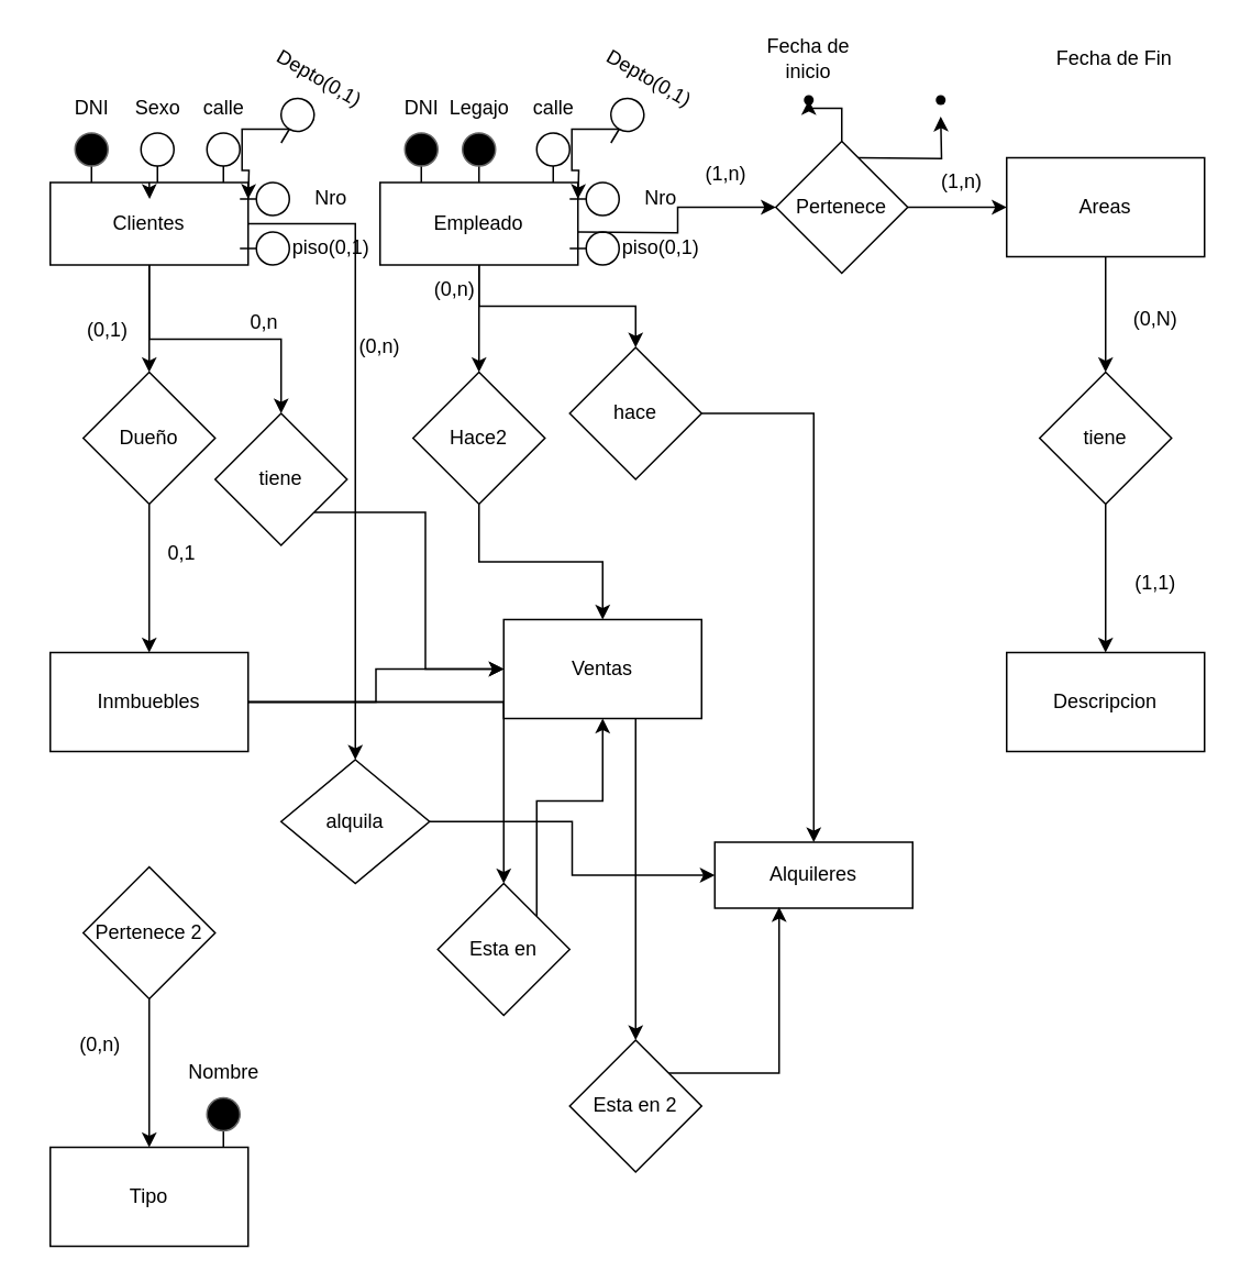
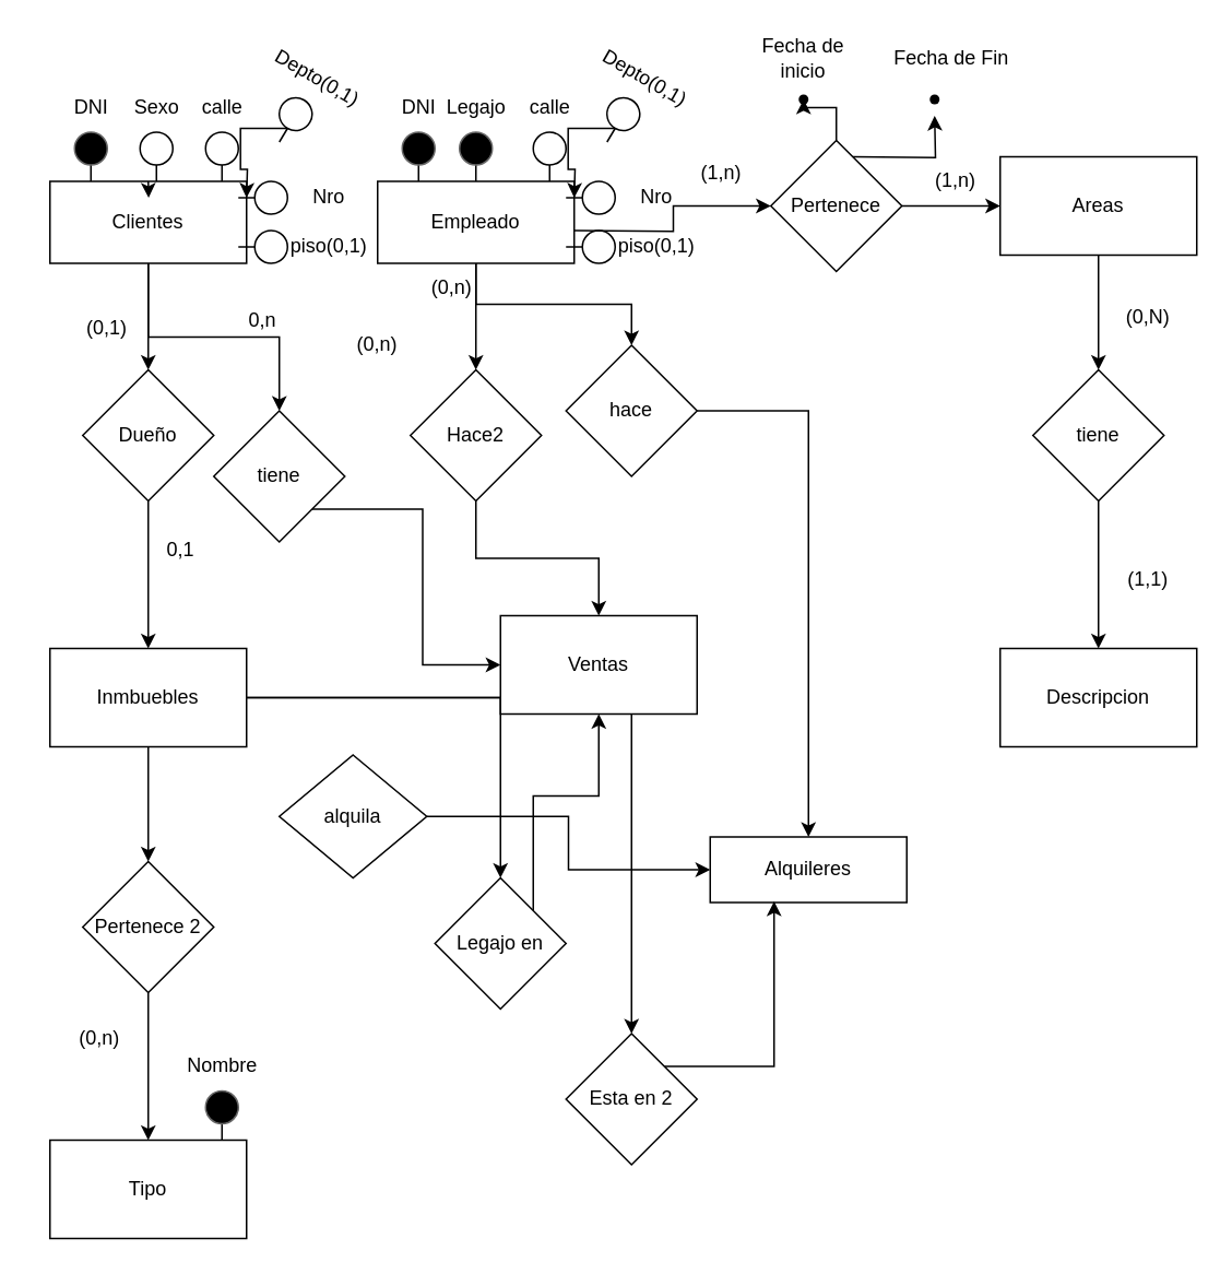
- <mxCell id="95" value="Fecha de Fin" style="text;html=1;align=center;verticalAlign=middle;resizable=0;points=[];autosize=1;strokeColor=none;fillColor=none;" parent="1" vertex="1"><mxGeometry x="630" y="20" width="90" height="30" as="geometry" /></mxCell>
+ <mxCell id="95" value="Fecha de Fin" style="text;html=1;align=center;verticalAlign=middle;resizable=0;points=[];autosize=1;strokeColor=none;fillColor=none;" parent="1" vertex="1"><mxGeometry x="535" width="90" height="30" as="geometry" y="20" /></mxCell>
- <mxCell id="4" value="" style="edgeStyle=orthogonalEdgeStyle;rounded=0;orthogonalLoop=1;jettySize=auto;html=1;" parent="1" source="5" target="79" edge="1"><mxGeometry relative="1" as="geometry" /></mxCell>
- <mxCell id="65" value="" style="edgeStyle=orthogonalEdgeStyle;rounded=0;orthogonalLoop=1;jettySize=auto;html=1;" parent="1" source="66" target="74" edge="1"><mxGeometry relative="1" as="geometry" /></mxCell>
+ <mxCell id="65" value="" style="edgeStyle=orthogonalEdgeStyle;rounded=0;orthogonalLoop=1;jettySize=auto;html=1;" parent="1" source="66" target="101" edge="1"><mxGeometry relative="1" as="geometry" /></mxCell>
- <mxCell id="97" value="Esta en" style="rhombus;whiteSpace=wrap;html=1;rounded=0;" parent="1" vertex="1"><mxGeometry x="265" y="535" width="80" height="80" as="geometry" /></mxCell>
+ <mxCell id="97" value="Legajo en" style="rhombus;whiteSpace=wrap;html=1;rounded=0;" parent="1" vertex="1"><mxGeometry x="265" y="535" width="80" height="80" as="geometry" /></mxCell>
